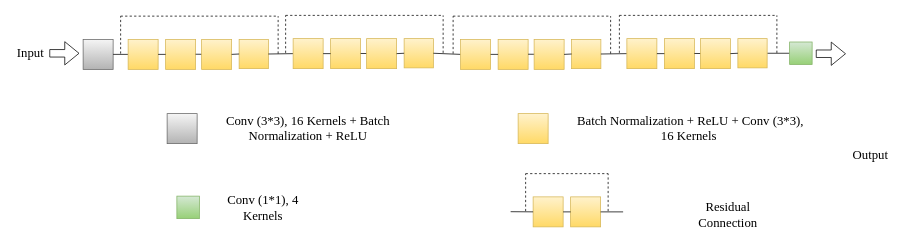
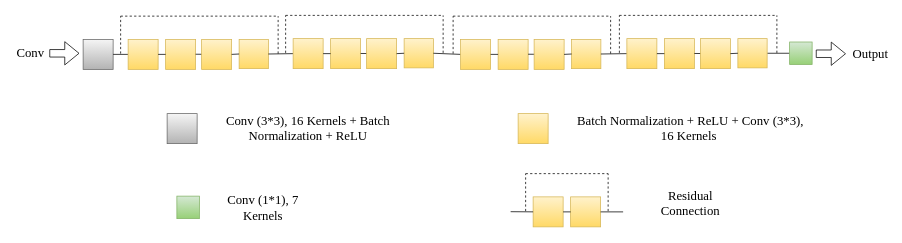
- <mxCell id="16" value="&lt;font style=&quot;font-size: 17px;&quot;&gt;Input&lt;/font&gt;" style="text;html=1;strokeColor=none;fillColor=none;align=center;verticalAlign=middle;whiteSpace=wrap;rounded=0;shadow=0;glass=0;sketch=0;fontFamily=Times New Roman;fontSize=17;" parent="1" vertex="1"><mxGeometry x="20" y="61" width="40" height="20" as="geometry" /></mxCell>
+ <mxCell id="16" value="&lt;font style=&quot;font-size: 17px;&quot;&gt;Conv&lt;/font&gt;" style="text;html=1;strokeColor=none;fillColor=none;align=center;verticalAlign=middle;whiteSpace=wrap;rounded=0;shadow=0;glass=0;sketch=0;fontFamily=Times New Roman;fontSize=17;" parent="1" vertex="1"><mxGeometry x="20" y="61" width="40" height="20" as="geometry" /></mxCell>
- <mxCell id="18" value="&lt;font style=&quot;font-size: 17px;&quot;&gt;Output&lt;/font&gt;" style="text;html=1;strokeColor=none;fillColor=none;align=center;verticalAlign=middle;whiteSpace=wrap;rounded=0;shadow=0;glass=0;sketch=0;fontFamily=Times New Roman;fontSize=17;" parent="1" vertex="1"><mxGeometry x="1140" y="196.5" width="40" height="20" as="geometry" /></mxCell>
+ <mxCell id="18" value="&lt;font style=&quot;font-size: 17px;&quot;&gt;Output&lt;/font&gt;" style="text;html=1;strokeColor=none;fillColor=none;align=center;verticalAlign=middle;whiteSpace=wrap;rounded=0;shadow=0;glass=0;sketch=0;fontFamily=Times New Roman;fontSize=17;" parent="1" vertex="1"><mxGeometry x="1140" y="61.5" width="40" height="20" as="geometry" /></mxCell>
- <mxCell id="33" value="Conv (1*1), 4 Kernels" style="text;html=1;strokeColor=none;fillColor=none;align=center;verticalAlign=middle;whiteSpace=wrap;rounded=0;shadow=0;glass=0;sketch=0;fontFamily=Times New Roman;fontSize=17;" parent="1" vertex="1"><mxGeometry x="285" y="267" width="130" height="20" as="geometry" /></mxCell>
+ <mxCell id="33" value="Conv (1*1), 7 Kernels" style="text;html=1;strokeColor=none;fillColor=none;align=center;verticalAlign=middle;whiteSpace=wrap;rounded=0;shadow=0;glass=0;sketch=0;fontFamily=Times New Roman;fontSize=17;" parent="1" vertex="1"><mxGeometry x="285" y="267" width="130" height="20" as="geometry" /></mxCell>
- <mxCell id="34" value="Residual Connection" style="text;html=1;strokeColor=none;fillColor=none;align=center;verticalAlign=middle;whiteSpace=wrap;rounded=0;shadow=0;glass=0;sketch=0;fontFamily=Times New Roman;fontSize=17;" parent="1" vertex="1"><mxGeometry x="905" y="276" width="130" height="20" as="geometry" /></mxCell>
+ <mxCell id="34" value="Residual Connection" style="text;html=1;strokeColor=none;fillColor=none;align=center;verticalAlign=middle;whiteSpace=wrap;rounded=0;shadow=0;glass=0;sketch=0;fontFamily=Times New Roman;fontSize=17;" parent="1" vertex="1"><mxGeometry x="855" y="261" width="130" height="20" as="geometry" /></mxCell>
